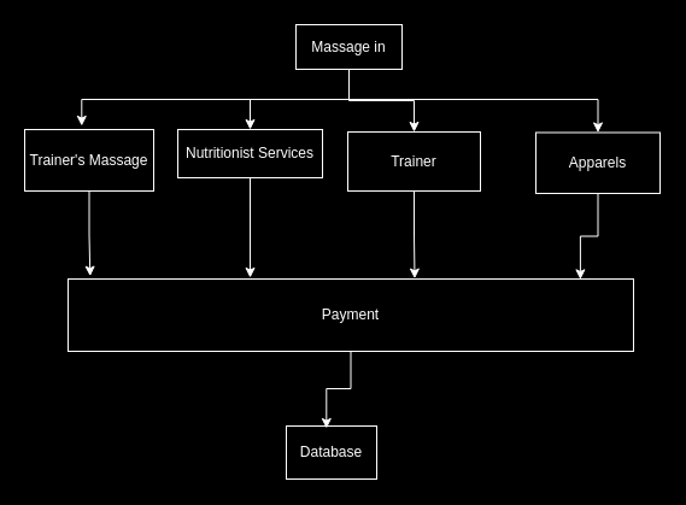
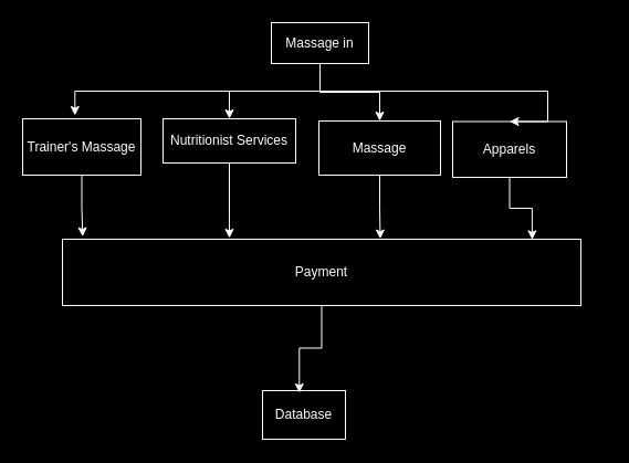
- <mxCell id="9" value="Trainer" style="rounded=0;whiteSpace=wrap;html=1;strokeColor=#FFFFFF;align=center;verticalAlign=middle;fontFamily=Helvetica;fontSize=12;fontColor=#FFFFFF;fillColor=none;" vertex="1" parent="1"><mxGeometry x="288" y="109" width="110" height="49" as="geometry" /></mxCell>
+ <mxCell id="9" value="Massage" style="rounded=0;whiteSpace=wrap;html=1;strokeColor=#FFFFFF;align=center;verticalAlign=middle;fontFamily=Helvetica;fontSize=12;fontColor=#FFFFFF;fillColor=none;" vertex="1" parent="1"><mxGeometry x="288" y="109" width="110" height="49" as="geometry" /></mxCell>
- <mxCell id="8" value="Apparels" style="rounded=0;whiteSpace=wrap;html=1;strokeColor=#FFFFFF;align=center;verticalAlign=middle;fontFamily=Helvetica;fontSize=12;fontColor=#FFFFFF;fillColor=none;" vertex="1" parent="1"><mxGeometry x="444" y="109.5" width="103" height="50.5" as="geometry" /></mxCell>
+ <mxCell id="8" value="Apparels" style="rounded=0;whiteSpace=wrap;html=1;strokeColor=#FFFFFF;align=center;verticalAlign=middle;fontFamily=Helvetica;fontSize=12;fontColor=#FFFFFF;fillColor=none;" vertex="1" parent="1"><mxGeometry x="409" y="109.5" width="103" height="50.5" as="geometry" /></mxCell>
- <mxCell id="11" value="Payment" style="rounded=0;whiteSpace=wrap;html=1;strokeColor=#FFFFFF;align=center;verticalAlign=middle;fontFamily=Helvetica;fontSize=12;fontColor=#FFFFFF;labelBackgroundColor=#000000;fillColor=none;" vertex="1" parent="1"><mxGeometry x="56" y="231" width="469" height="60" as="geometry" /></mxCell>
+ <mxCell id="11" value="Payment" style="rounded=0;whiteSpace=wrap;html=1;strokeColor=#FFFFFF;align=center;verticalAlign=middle;fontFamily=Helvetica;fontSize=12;fontColor=#FFFFFF;labelBackgroundColor=#000000;fillColor=none;" vertex="1" parent="1"><mxGeometry x="56" y="216" width="469" height="60" as="geometry" /></mxCell>
